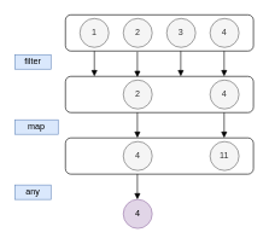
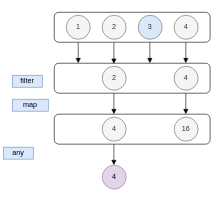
- <mxCell id="5" value="3" style="ellipse;whiteSpace=wrap;html=1;fillColor=#f5f5f5;fontColor=#333333;strokeColor=#666666;" vertex="1" parent="1"><mxGeometry x="230" y="25" width="40" height="40" as="geometry" /></mxCell>
+ <mxCell id="5" value="3" style="ellipse;whiteSpace=wrap;html=1;fillColor=#dae8fc;fontColor=#333333;strokeColor=#666666;" vertex="1" parent="1"><mxGeometry x="230" y="25" width="40" height="40" as="geometry" /></mxCell>
- <mxCell id="21" value="filter" style="text;html=1;align=center;verticalAlign=middle;whiteSpace=wrap;rounded=0;fillColor=#dae8fc;strokeColor=#6c8ebf;" vertex="1" parent="1"><mxGeometry x="20" y="75" width="50" height="20" as="geometry" /></mxCell>
+ <mxCell id="21" value="filter" style="text;html=1;align=center;verticalAlign=middle;whiteSpace=wrap;rounded=0;fillColor=#dae8fc;strokeColor=#6c8ebf;" vertex="1" parent="1"><mxGeometry x="20" y="125" width="50" height="20" as="geometry" /></mxCell>
- <mxCell id="12" value="11" style="ellipse;whiteSpace=wrap;html=1;fillColor=#f5f5f5;fontColor=#333333;strokeColor=#666666;" vertex="1" parent="1"><mxGeometry x="290" y="195" width="40" height="40" as="geometry" /></mxCell>
+ <mxCell id="12" value="16" style="ellipse;whiteSpace=wrap;html=1;fillColor=#f5f5f5;fontColor=#333333;strokeColor=#666666;" vertex="1" parent="1"><mxGeometry x="290" y="195" width="40" height="40" as="geometry" /></mxCell>
- <mxCell id="23" value="any" style="text;html=1;align=center;verticalAlign=middle;whiteSpace=wrap;rounded=0;fillColor=#dae8fc;strokeColor=#6c8ebf;" vertex="1" parent="1"><mxGeometry x="20" y="255" width="50" height="20" as="geometry" /></mxCell>
+ <mxCell id="23" value="any" style="text;html=1;align=center;verticalAlign=middle;whiteSpace=wrap;rounded=0;fillColor=#dae8fc;strokeColor=#6c8ebf;" vertex="1" parent="1"><mxGeometry x="5" y="245" width="50" height="20" as="geometry" /></mxCell>
